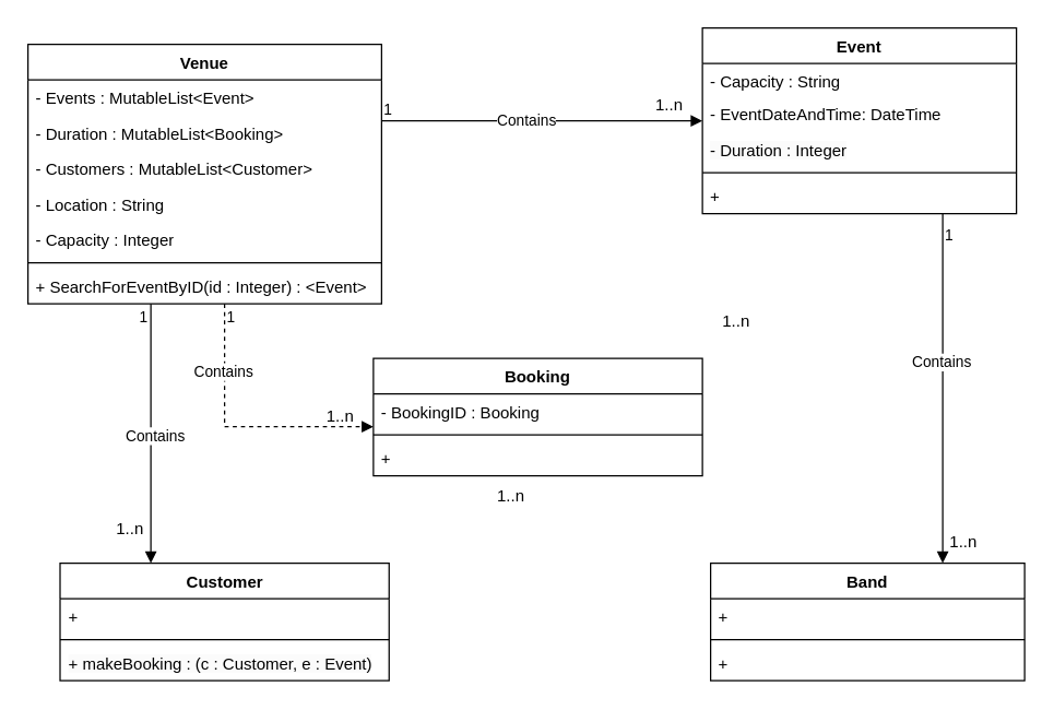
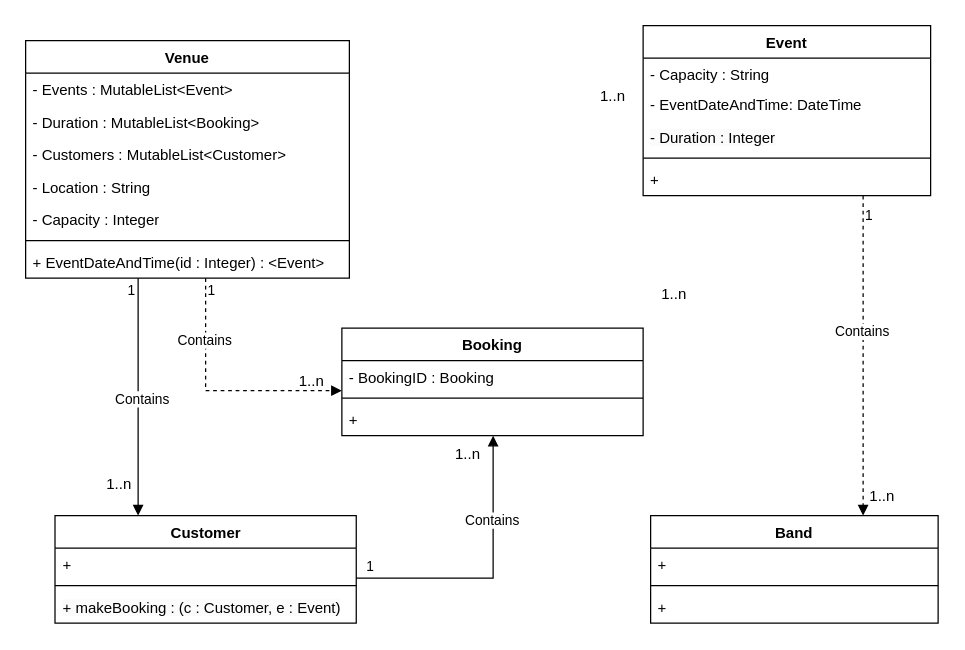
- <mxCell id="28" value="Contains" style="endArrow=block;endFill=1;html=1;edgeStyle=orthogonalEdgeStyle;align=left;verticalAlign=top;rounded=0;" parent="1" source="2" target="10" edge="1"><mxGeometry x="-0.296" y="13" relative="1" as="geometry"><mxPoint x="300" y="92" as="sourcePoint" /><mxPoint x="460" y="92" as="targetPoint" /><mxPoint as="offset" /><Array as="points"><mxPoint x="310" y="88" /><mxPoint x="310" y="88" /></Array></mxGeometry></mxCell>
- <mxCell id="29" value="1" style="edgeLabel;resizable=0;html=1;align=left;verticalAlign=bottom;" parent="28" connectable="0" vertex="1"><mxGeometry x="-1" relative="1" as="geometry" /></mxCell>
- <mxCell id="9" value="+ SearchForEventByID(id : Integer) : &amp;lt;Event&amp;gt;" style="text;strokeColor=none;fillColor=none;align=left;verticalAlign=top;spacingLeft=4;spacingRight=4;overflow=hidden;rotatable=0;points=[[0,0.5],[1,0.5]];portConstraint=eastwest;whiteSpace=wrap;html=1;" parent="2" vertex="1"><mxGeometry y="164" width="259" height="26" as="geometry" /></mxCell>
+ <mxCell id="9" value="+ EventDateAndTime(id : Integer) : &amp;lt;Event&amp;gt;" style="text;strokeColor=none;fillColor=none;align=left;verticalAlign=top;spacingLeft=4;spacingRight=4;overflow=hidden;rotatable=0;points=[[0,0.5],[1,0.5]];portConstraint=eastwest;whiteSpace=wrap;html=1;" parent="2" vertex="1"><mxGeometry y="164" width="259" height="26" as="geometry" /></mxCell>
- <mxCell id="31" value="Contains" style="endArrow=block;endFill=1;html=1;edgeStyle=orthogonalEdgeStyle;align=left;verticalAlign=top;rounded=0;" parent="1" source="10" target="24" edge="1"><mxGeometry x="-0.25" y="-24" relative="1" as="geometry"><mxPoint x="620" y="175" as="sourcePoint" /><mxPoint x="850" y="175" as="targetPoint" /><mxPoint as="offset" /><Array as="points"><mxPoint x="690" y="182" /><mxPoint x="690" y="182" /></Array></mxGeometry></mxCell>
+ <mxCell id="31" value="Contains" style="endArrow=block;endFill=1;html=1;edgeStyle=orthogonalEdgeStyle;align=left;verticalAlign=top;rounded=0;dashed=1;" parent="1" source="10" target="24" edge="1"><mxGeometry x="-0.25" y="-24" relative="1" as="geometry"><mxPoint x="620" y="175" as="sourcePoint" /><mxPoint x="850" y="175" as="targetPoint" /><mxPoint as="offset" /><Array as="points"><mxPoint x="690" y="182" /><mxPoint x="690" y="182" /></Array></mxGeometry></mxCell>
+ <mxCell id="35" value="Contains" style="endArrow=block;endFill=1;html=1;edgeStyle=orthogonalEdgeStyle;align=left;verticalAlign=top;rounded=0;" parent="1" source="16" target="20" edge="1"><mxGeometry x="0.517" y="24" relative="1" as="geometry"><mxPoint x="164" y="456" as="sourcePoint" /><mxPoint x="394" y="392" as="targetPoint" /><mxPoint y="1" as="offset" /><Array as="points"><mxPoint x="394" y="462" /></Array></mxGeometry></mxCell>
+ <mxCell id="36" value="1" style="edgeLabel;resizable=0;html=1;align=left;verticalAlign=bottom;" parent="35" connectable="0" vertex="1"><mxGeometry x="-1" relative="1" as="geometry"><mxPoint x="6" y="-1" as="offset" /></mxGeometry></mxCell>
